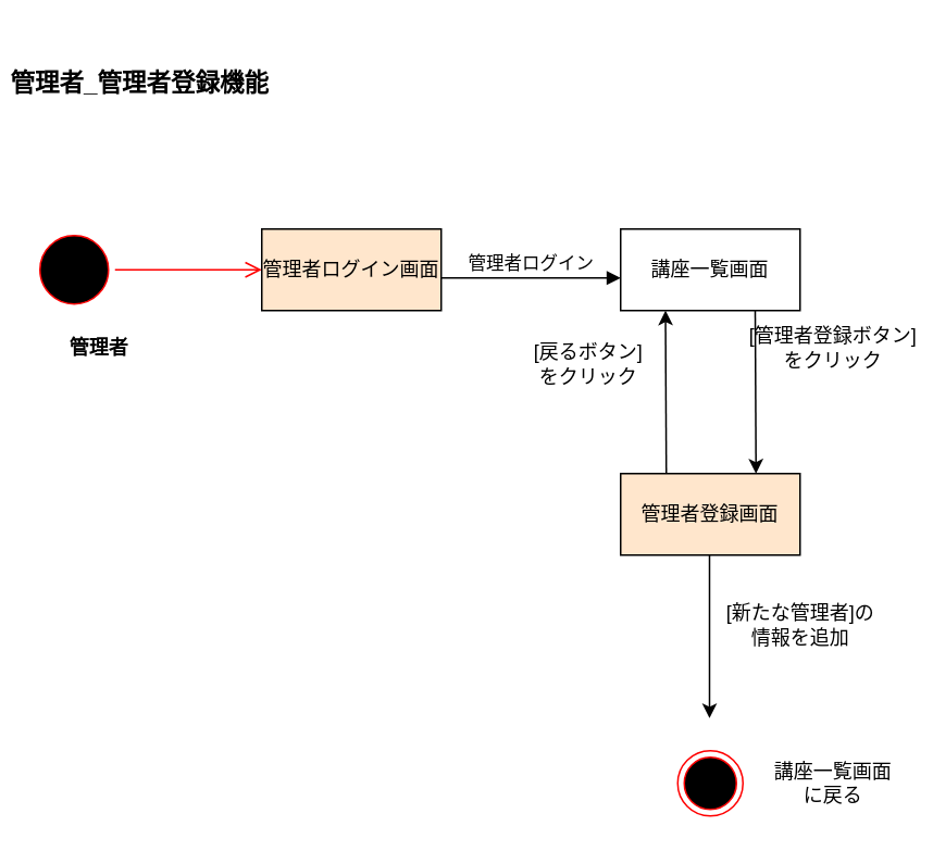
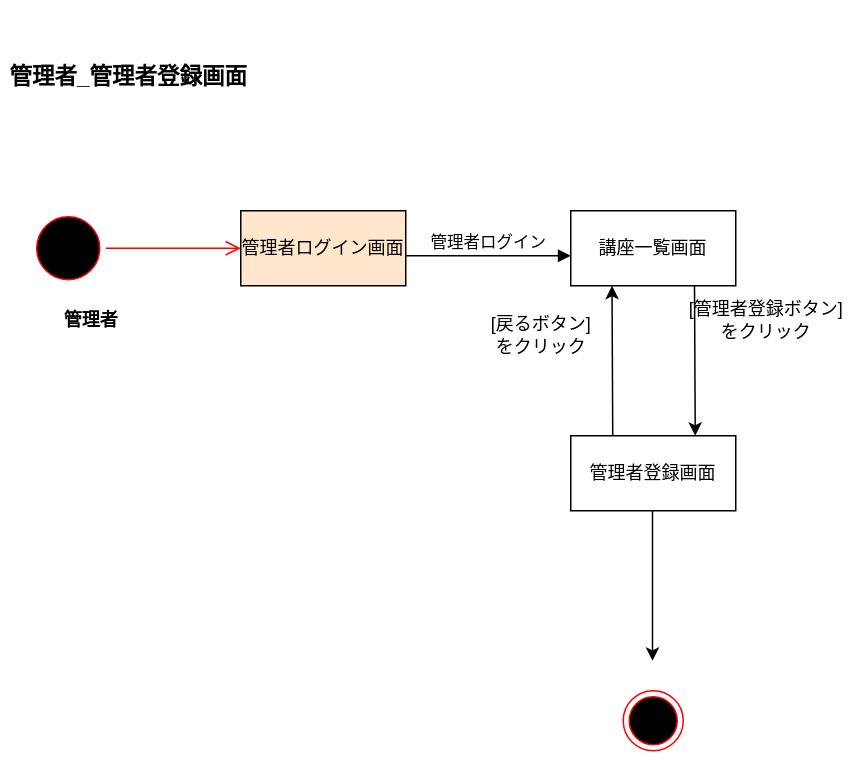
- <mxCell id="4" value="管理者_管理者登録機能" style="text;align=center;fontStyle=1;verticalAlign=middle;spacingLeft=3;spacingRight=3;strokeColor=none;rotatable=0;points=[[0,0.5],[1,0.5]];portConstraint=eastwest;html=1;fontSize=15;" vertex="1" parent="1"><mxGeometry x="20" y="20" width="130" height="60" as="geometry" /></mxCell>
+ <mxCell id="4" value="管理者_管理者登録画面" style="text;align=center;fontStyle=1;verticalAlign=middle;spacingLeft=3;spacingRight=3;strokeColor=none;rotatable=0;points=[[0,0.5],[1,0.5]];portConstraint=eastwest;html=1;fontSize=15;" vertex="1" parent="1"><mxGeometry x="20" y="20" width="130" height="60" as="geometry" /></mxCell>
- <mxCell id="11" value="管理者登録画面" style="html=1;whiteSpace=wrap;fillColor=#ffe6cc;" vertex="1" parent="1"><mxGeometry x="380" y="290" width="110" height="50" as="geometry" /></mxCell>
+ <mxCell id="11" value="管理者登録画面" style="html=1;whiteSpace=wrap;" vertex="1" parent="1"><mxGeometry x="380" y="290" width="110" height="50" as="geometry" /></mxCell>
- <mxCell id="15" value="[新たな管理者]の&lt;br&gt;情報を追加" style="text;align=center;fontStyle=0;verticalAlign=middle;spacingLeft=3;spacingRight=3;strokeColor=none;rotatable=0;points=[[0,0.5],[1,0.5]];portConstraint=eastwest;html=1;" vertex="1" parent="1"><mxGeometry x="450" y="370" width="80" height="26" as="geometry" /></mxCell>
- <mxCell id="17" value="講座一覧画面&lt;br&gt;に戻る" style="text;align=center;fontStyle=0;verticalAlign=middle;spacingLeft=3;spacingRight=3;strokeColor=none;rotatable=0;points=[[0,0.5],[1,0.5]];portConstraint=eastwest;html=1;" vertex="1" parent="1"><mxGeometry x="470" y="467" width="80" height="26" as="geometry" /></mxCell>
